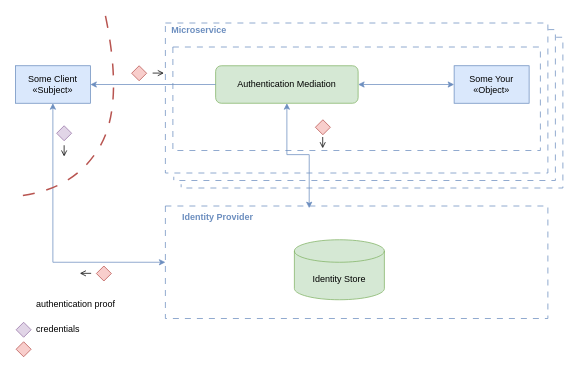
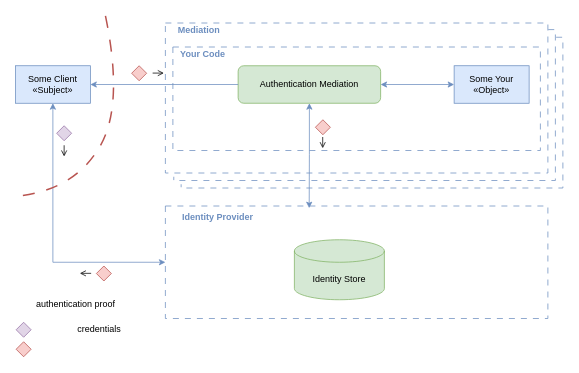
- <mxCell id="11" value="Microservice" style="text;html=1;align=center;verticalAlign=middle;whiteSpace=wrap;rounded=0;fillColor=none;fontColor=#6C8EBF;fontStyle=1" parent="1" vertex="1"><mxGeometry x="220" y="30" width="90" height="19" as="geometry" /></mxCell>
+ <mxCell id="11" value="Mediation" style="text;html=1;align=center;verticalAlign=middle;whiteSpace=wrap;rounded=0;fillColor=none;fontColor=#6C8EBF;fontStyle=1" parent="1" vertex="1"><mxGeometry x="220" y="30" width="90" height="19" as="geometry" /></mxCell>
+ <mxCell id="12" value="Your Code" style="text;html=1;align=center;verticalAlign=middle;whiteSpace=wrap;rounded=0;fillColor=none;fontColor=#6C8EBF;fontStyle=1" parent="1" vertex="1"><mxGeometry x="230" y="62" width="80" height="19" as="geometry" /></mxCell>
- <mxCell id="6" value="Authentication Mediation" style="rounded=1;whiteSpace=wrap;html=1;fillColor=#d5e8d4;strokeColor=#82b366;" parent="1" vertex="1"><mxGeometry x="287" y="87" width="190" height="50" as="geometry" /></mxCell>
+ <mxCell id="6" value="Authentication Mediation" style="rounded=1;whiteSpace=wrap;html=1;fillColor=#d5e8d4;strokeColor=#82b366;" parent="1" vertex="1"><mxGeometry x="317" y="87" width="190" height="50" as="geometry" /></mxCell>
- <mxCell id="18" value="credentials" style="text;html=1;align=left;verticalAlign=middle;whiteSpace=wrap;rounded=0;" parent="1" vertex="1"><mxGeometry x="46" y="429" width="60" height="20" as="geometry" /></mxCell>
+ <mxCell id="18" value="credentials" style="text;html=1;align=left;verticalAlign=middle;whiteSpace=wrap;rounded=0;" parent="1" vertex="1"><mxGeometry x="101" y="429" width="60" height="20" as="geometry" /></mxCell>
